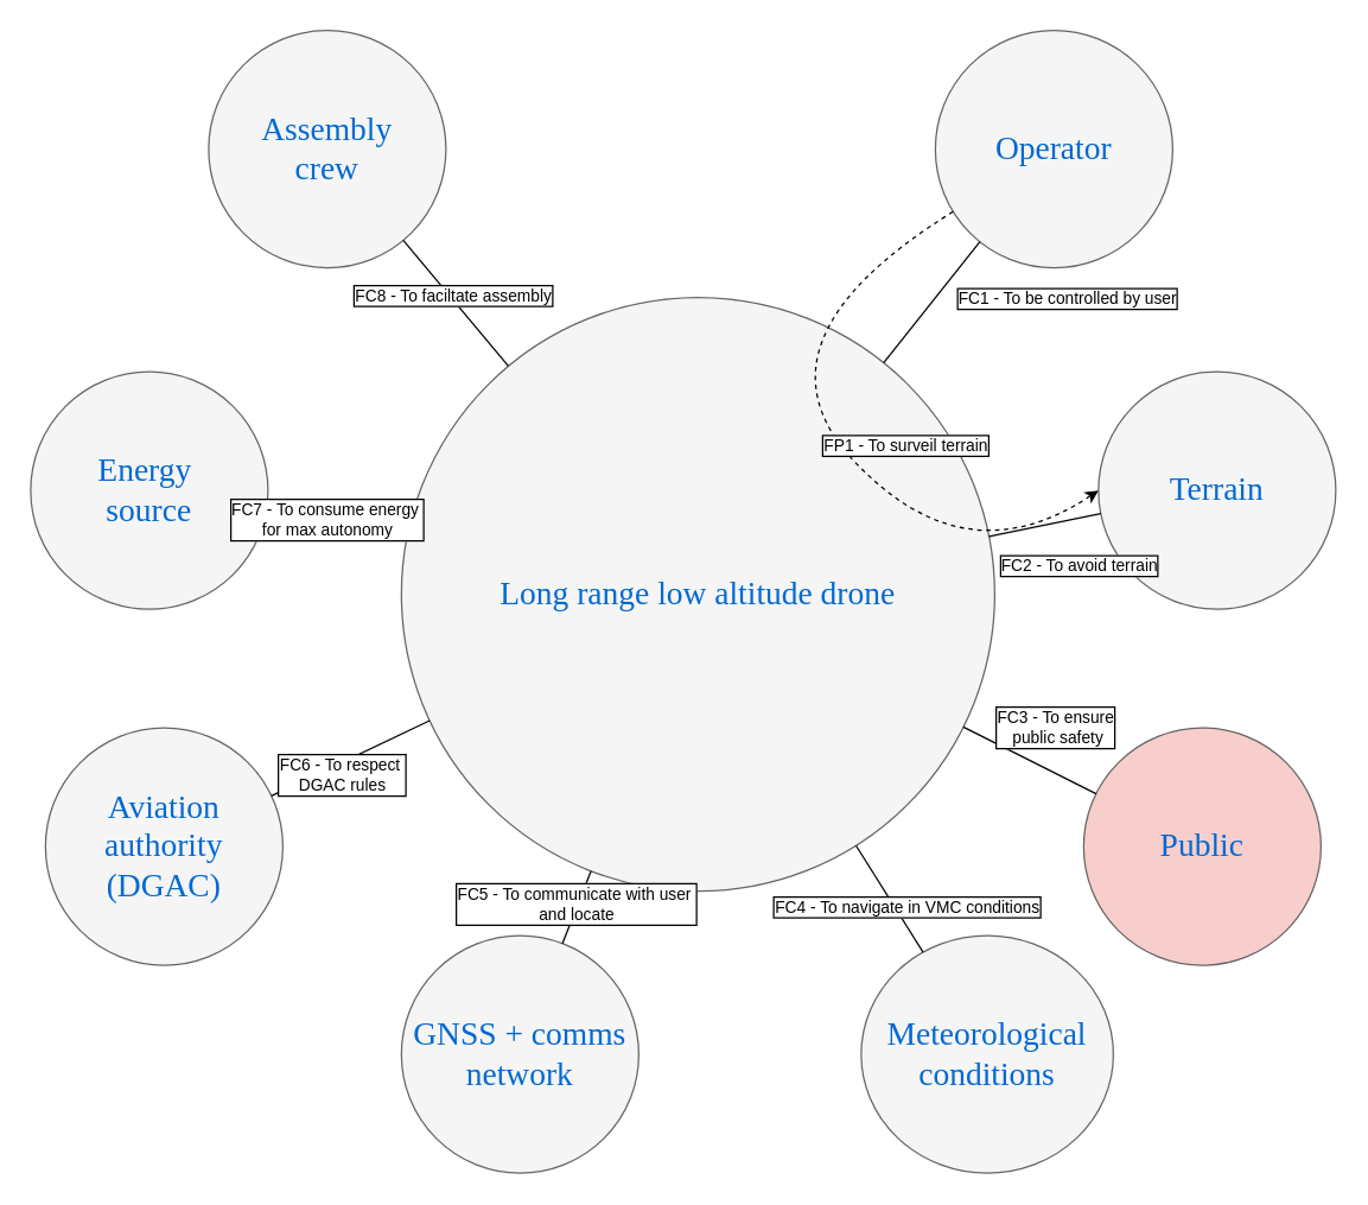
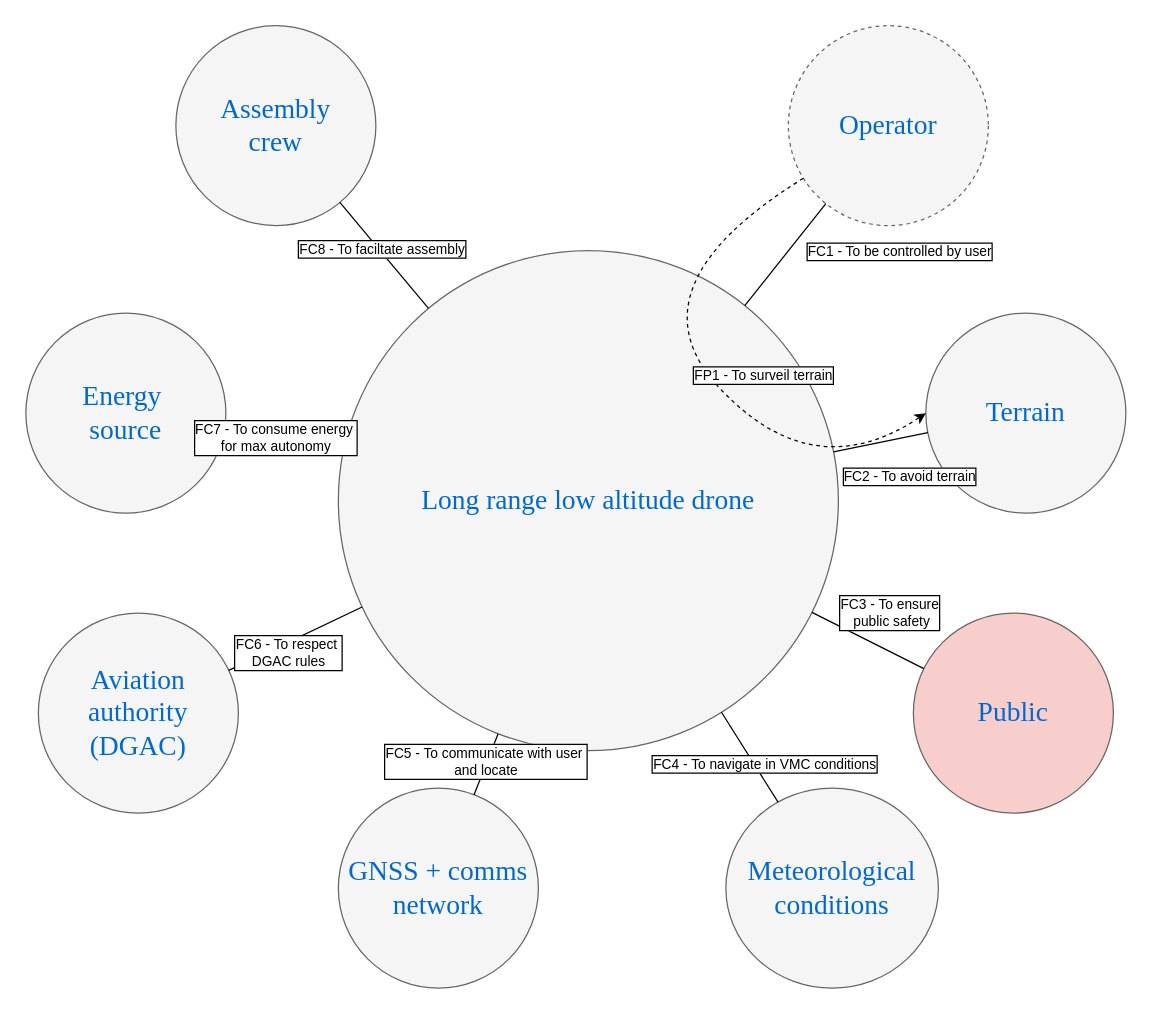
- <mxCell id="6" value="Operator" style="ellipse;whiteSpace=wrap;html=1;rounded=0;shadow=0;dashed=0;comic=0;fontFamily=Verdana;fontSize=22;fontColor=#0069D1;fillColor=#f5f5f5;strokeColor=#666666;" parent="1" vertex="1"><mxGeometry x="630" width="160" height="160" as="geometry" y="20" /></mxCell>
+ <mxCell id="6" value="Operator" style="ellipse;whiteSpace=wrap;html=1;rounded=0;shadow=0;dashed=1;comic=0;fontFamily=Verdana;fontSize=22;fontColor=#0069D1;fillColor=#f5f5f5;strokeColor=#666666;" parent="1" vertex="1"><mxGeometry x="630" width="160" height="160" as="geometry" y="20" /></mxCell>
